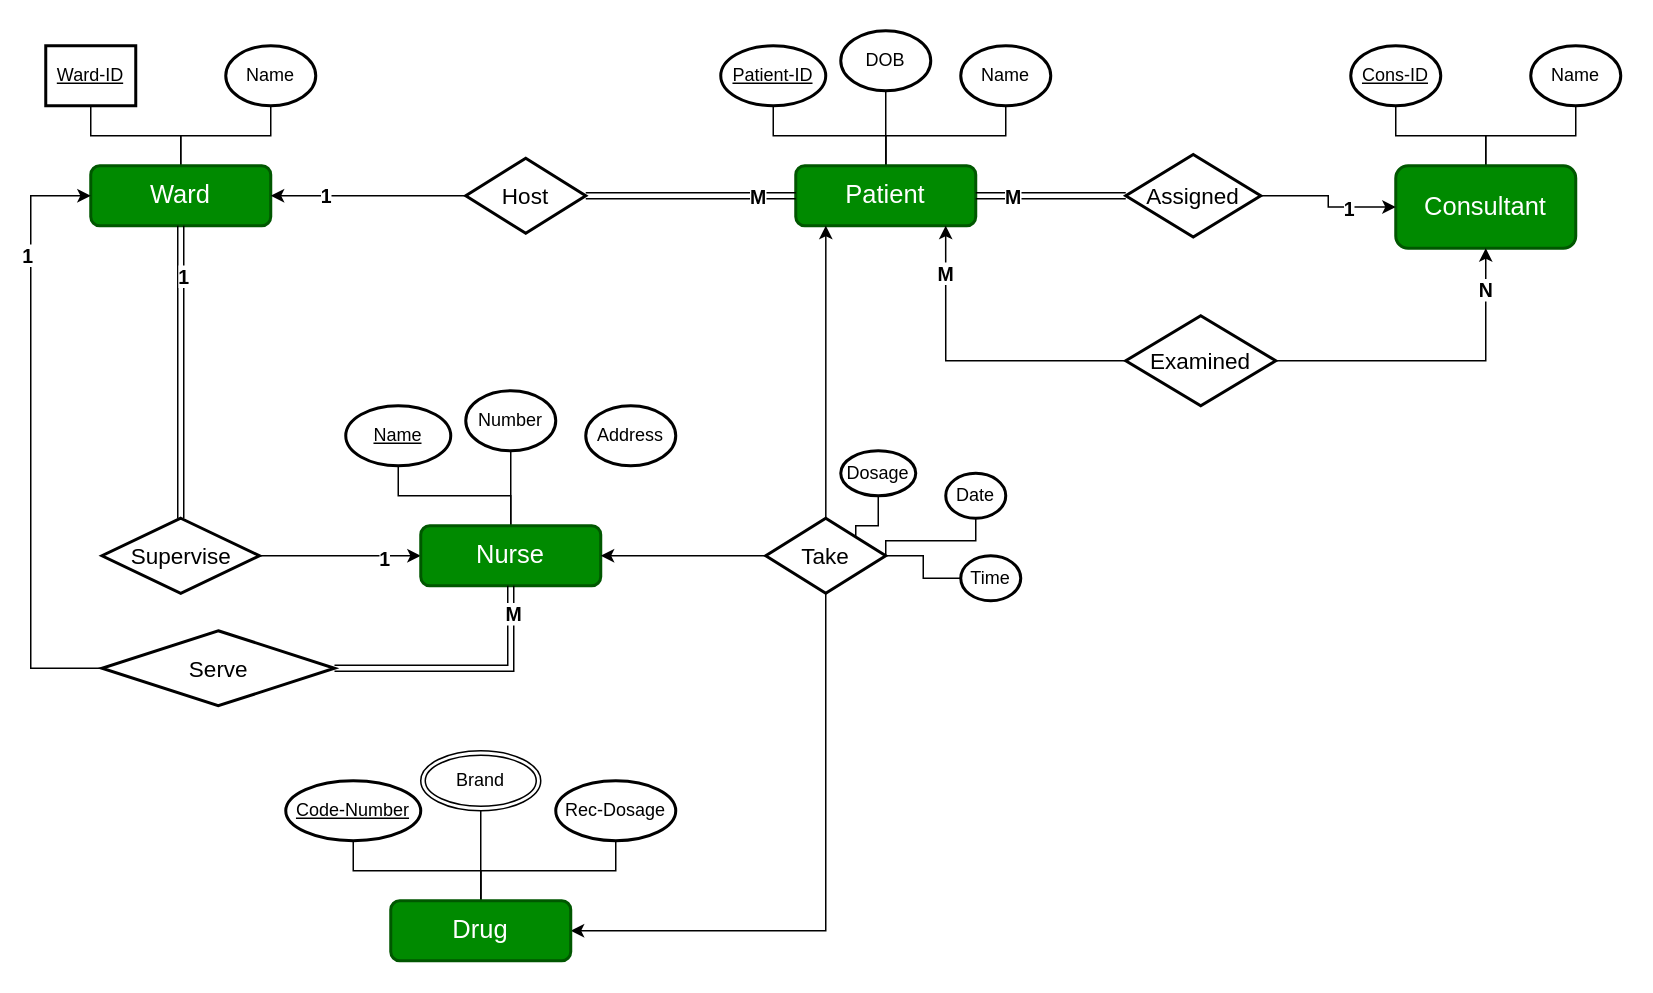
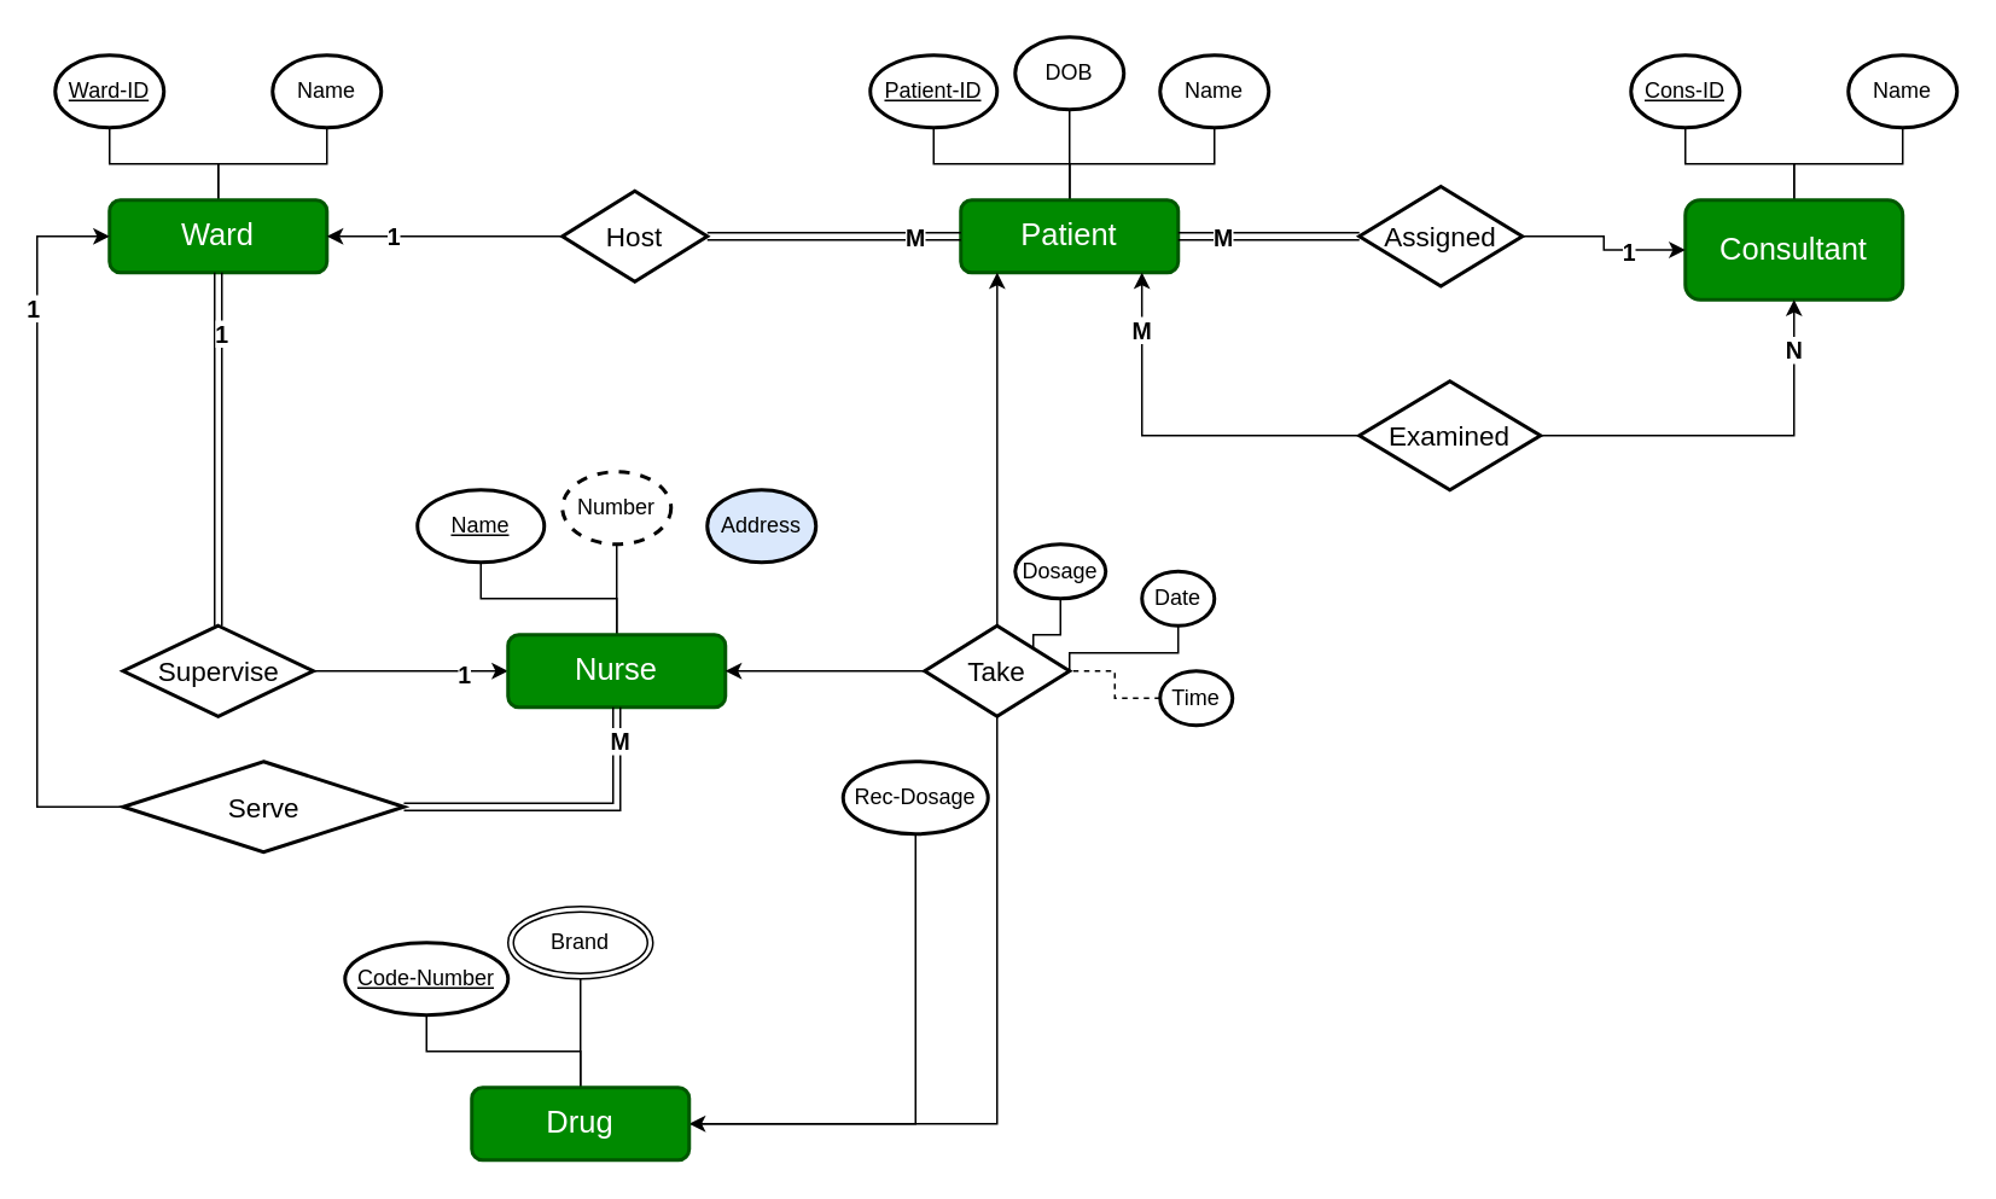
- <mxCell id="7" value="&lt;u&gt;Ward-ID&lt;/u&gt;" style="whiteSpace=wrap;html=1;strokeWidth=2;rounded=0;" vertex="1" parent="1"><mxGeometry x="30" y="30" width="60" height="40" as="geometry" /></mxCell>
+ <mxCell id="7" value="&lt;u&gt;Ward-ID&lt;/u&gt;" style="ellipse;whiteSpace=wrap;html=1;strokeWidth=2;" vertex="1" parent="1"><mxGeometry x="30" y="30" width="60" height="40" as="geometry" /></mxCell>
- <mxCell id="41" value="Number" style="ellipse;whiteSpace=wrap;html=1;strokeWidth=2;" vertex="1" parent="1"><mxGeometry x="310" y="260" width="60" height="40" as="geometry" /></mxCell>
+ <mxCell id="41" value="Number" style="ellipse;whiteSpace=wrap;html=1;strokeWidth=2;dashed=1;" vertex="1" parent="1"><mxGeometry x="310" y="260" width="60" height="40" as="geometry" /></mxCell>
- <mxCell id="40" value="Address" style="ellipse;whiteSpace=wrap;html=1;strokeWidth=2;" vertex="1" parent="1"><mxGeometry x="390" y="270" width="60" height="40" as="geometry" /></mxCell>
+ <mxCell id="40" value="Address" style="ellipse;whiteSpace=wrap;html=1;strokeWidth=2;fillColor=#dae8fc;" vertex="1" parent="1"><mxGeometry x="390" y="270" width="60" height="40" as="geometry" /></mxCell>
- <mxCell id="60" value="" style="edgeStyle=orthogonalEdgeStyle;rounded=0;orthogonalLoop=1;jettySize=auto;html=1;endArrow=none;startFill=0;" edge="1" parent="1" source="61" target="51"><mxGeometry relative="1" as="geometry" /></mxCell>
+ <mxCell id="60" value="" style="edgeStyle=orthogonalEdgeStyle;rounded=0;orthogonalLoop=1;jettySize=auto;html=1;endArrow=none;startFill=0;dashed=1;" edge="1" parent="1" source="61" target="51"><mxGeometry relative="1" as="geometry" /></mxCell>
- <mxCell id="48" value="Rec-Dosage" style="ellipse;whiteSpace=wrap;html=1;strokeWidth=2;" vertex="1" parent="1"><mxGeometry x="370" y="520" width="80" height="40" as="geometry" /></mxCell>
+ <mxCell id="48" value="Rec-Dosage" style="ellipse;whiteSpace=wrap;html=1;strokeWidth=2;" vertex="1" parent="1"><mxGeometry x="465" y="420" width="80" height="40" as="geometry" /></mxCell>
